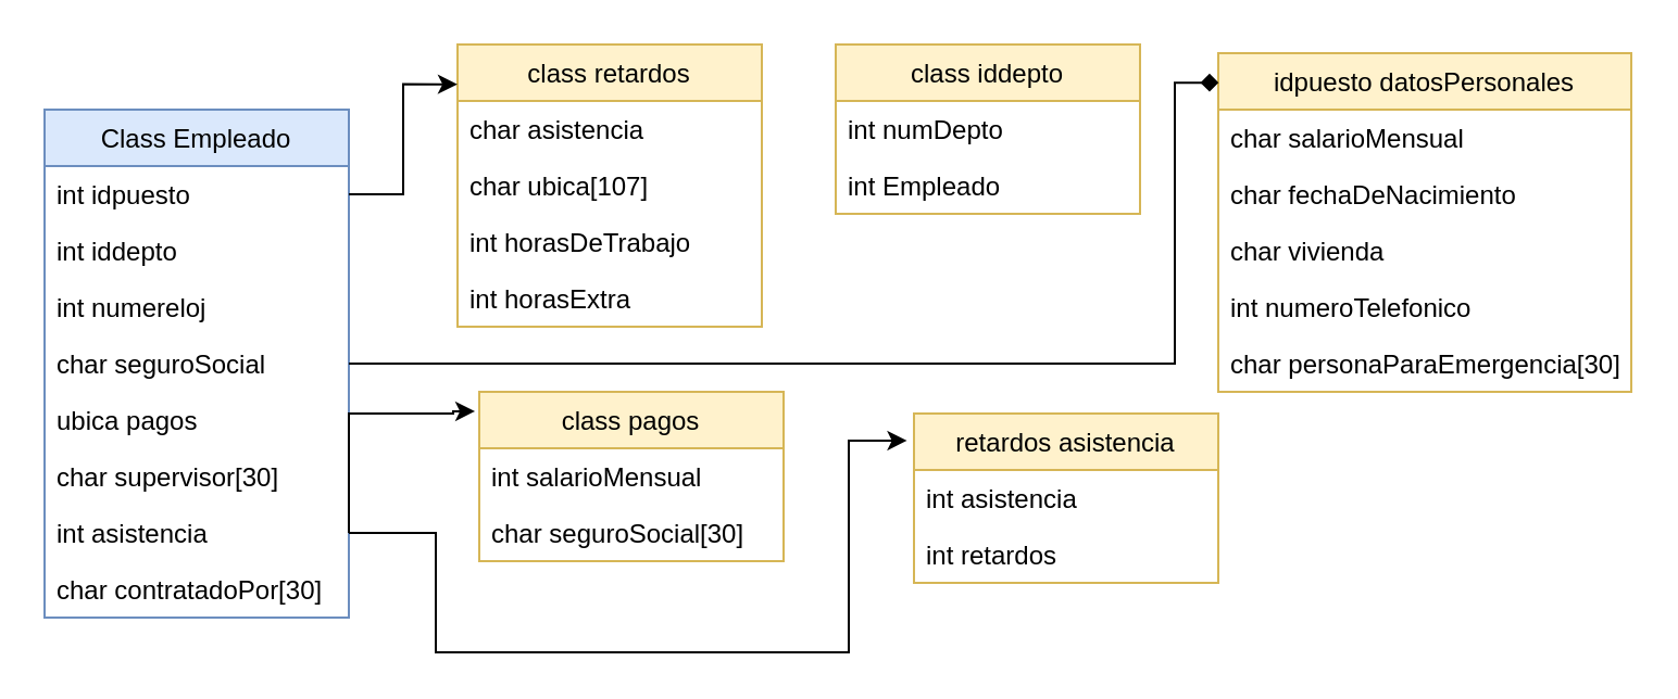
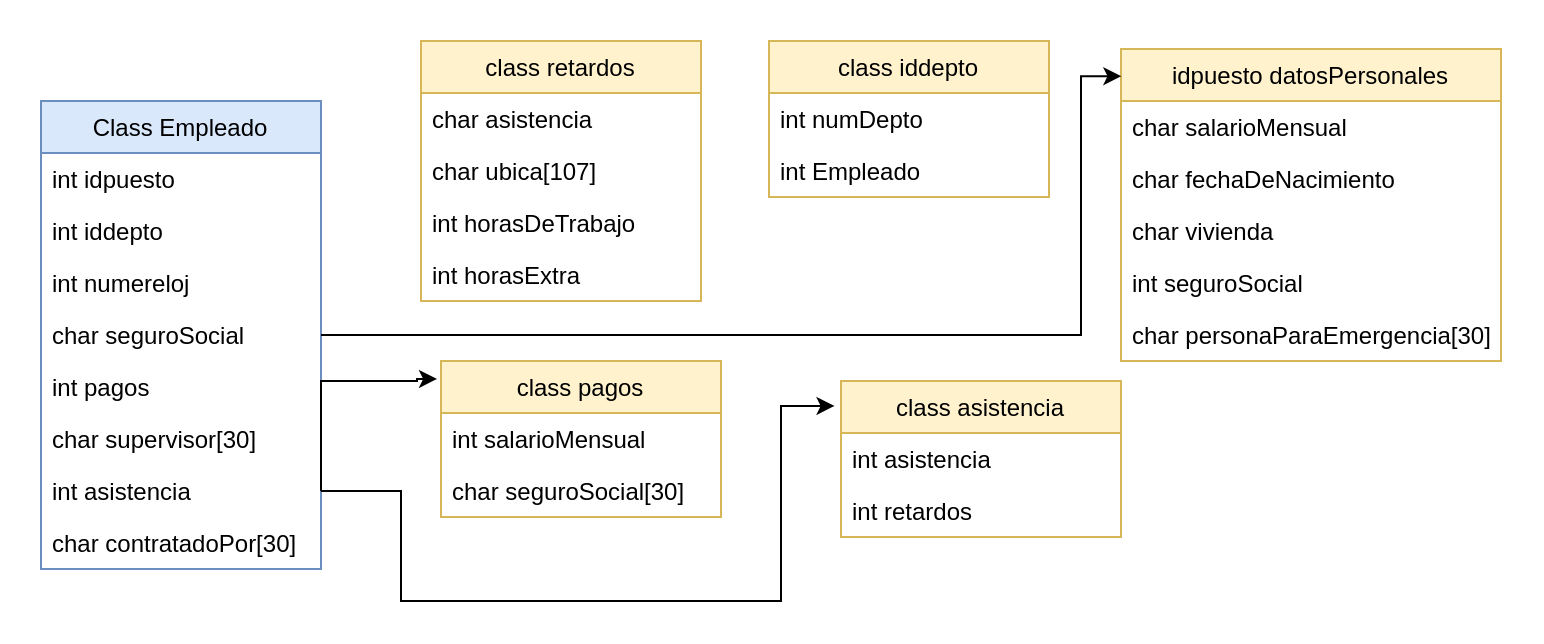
- <mxCell id="26" style="edgeStyle=orthogonalEdgeStyle;rounded=0;orthogonalLoop=1;jettySize=auto;html=1;entryX=0.001;entryY=0.087;entryDx=0;entryDy=0;entryPerimeter=0;endArrow=diamond;" parent="1" source="6" target="20" edge="1"><mxGeometry relative="1" as="geometry"><mxPoint x="540" y="30" as="targetPoint" /><Array as="points"><mxPoint x="540" y="167" /><mxPoint x="540" y="38" /></Array></mxGeometry></mxCell>
+ <mxCell id="26" style="edgeStyle=orthogonalEdgeStyle;rounded=0;orthogonalLoop=1;jettySize=auto;html=1;entryX=0.001;entryY=0.087;entryDx=0;entryDy=0;entryPerimeter=0;" parent="1" source="6" target="20" edge="1"><mxGeometry relative="1" as="geometry"><mxPoint x="540" y="30" as="targetPoint" /><Array as="points"><mxPoint x="540" y="167" /><mxPoint x="540" y="38" /></Array></mxGeometry></mxCell>
- <mxCell id="16" style="edgeStyle=orthogonalEdgeStyle;rounded=0;orthogonalLoop=1;jettySize=auto;html=1;entryX=0;entryY=0.141;entryDx=0;entryDy=0;entryPerimeter=0;" parent="1" source="3" target="11" edge="1"><mxGeometry relative="1" as="geometry" /></mxCell>
- <mxCell id="24" value="int numeroTelefonico" style="text;strokeColor=none;fillColor=none;align=left;verticalAlign=top;spacingLeft=4;spacingRight=4;overflow=hidden;rotatable=0;points=[[0,0.5],[1,0.5]];portConstraint=eastwest;" parent="20" vertex="1"><mxGeometry y="104" width="190" height="26" as="geometry" /></mxCell>
+ <mxCell id="24" value="int seguroSocial" style="text;strokeColor=none;fillColor=none;align=left;verticalAlign=top;spacingLeft=4;spacingRight=4;overflow=hidden;rotatable=0;points=[[0,0.5],[1,0.5]];portConstraint=eastwest;" parent="20" vertex="1"><mxGeometry y="104" width="190" height="26" as="geometry" /></mxCell>
- <mxCell id="7" value="ubica pagos" style="text;strokeColor=none;fillColor=none;align=left;verticalAlign=top;spacingLeft=4;spacingRight=4;overflow=hidden;rotatable=0;points=[[0,0.5],[1,0.5]];portConstraint=eastwest;" parent="2" vertex="1"><mxGeometry y="130" width="140" height="26" as="geometry" /></mxCell>
+ <mxCell id="7" value="int pagos" style="text;strokeColor=none;fillColor=none;align=left;verticalAlign=top;spacingLeft=4;spacingRight=4;overflow=hidden;rotatable=0;points=[[0,0.5],[1,0.5]];portConstraint=eastwest;" parent="2" vertex="1"><mxGeometry y="130" width="140" height="26" as="geometry" /></mxCell>
- <mxCell id="31" value="retardos asistencia" style="swimlane;fontStyle=0;childLayout=stackLayout;horizontal=1;startSize=26;fillColor=#fff2cc;horizontalStack=0;resizeParent=1;resizeParentMax=0;resizeLast=0;collapsible=1;marginBottom=0;strokeColor=#d6b656;" parent="1" vertex="1"><mxGeometry x="420" y="190" width="140" height="78" as="geometry" /></mxCell>
+ <mxCell id="31" value="class asistencia" style="swimlane;fontStyle=0;childLayout=stackLayout;horizontal=1;startSize=26;fillColor=#fff2cc;horizontalStack=0;resizeParent=1;resizeParentMax=0;resizeLast=0;collapsible=1;marginBottom=0;strokeColor=#d6b656;" parent="1" vertex="1"><mxGeometry x="420" y="190" width="140" height="78" as="geometry" /></mxCell>
